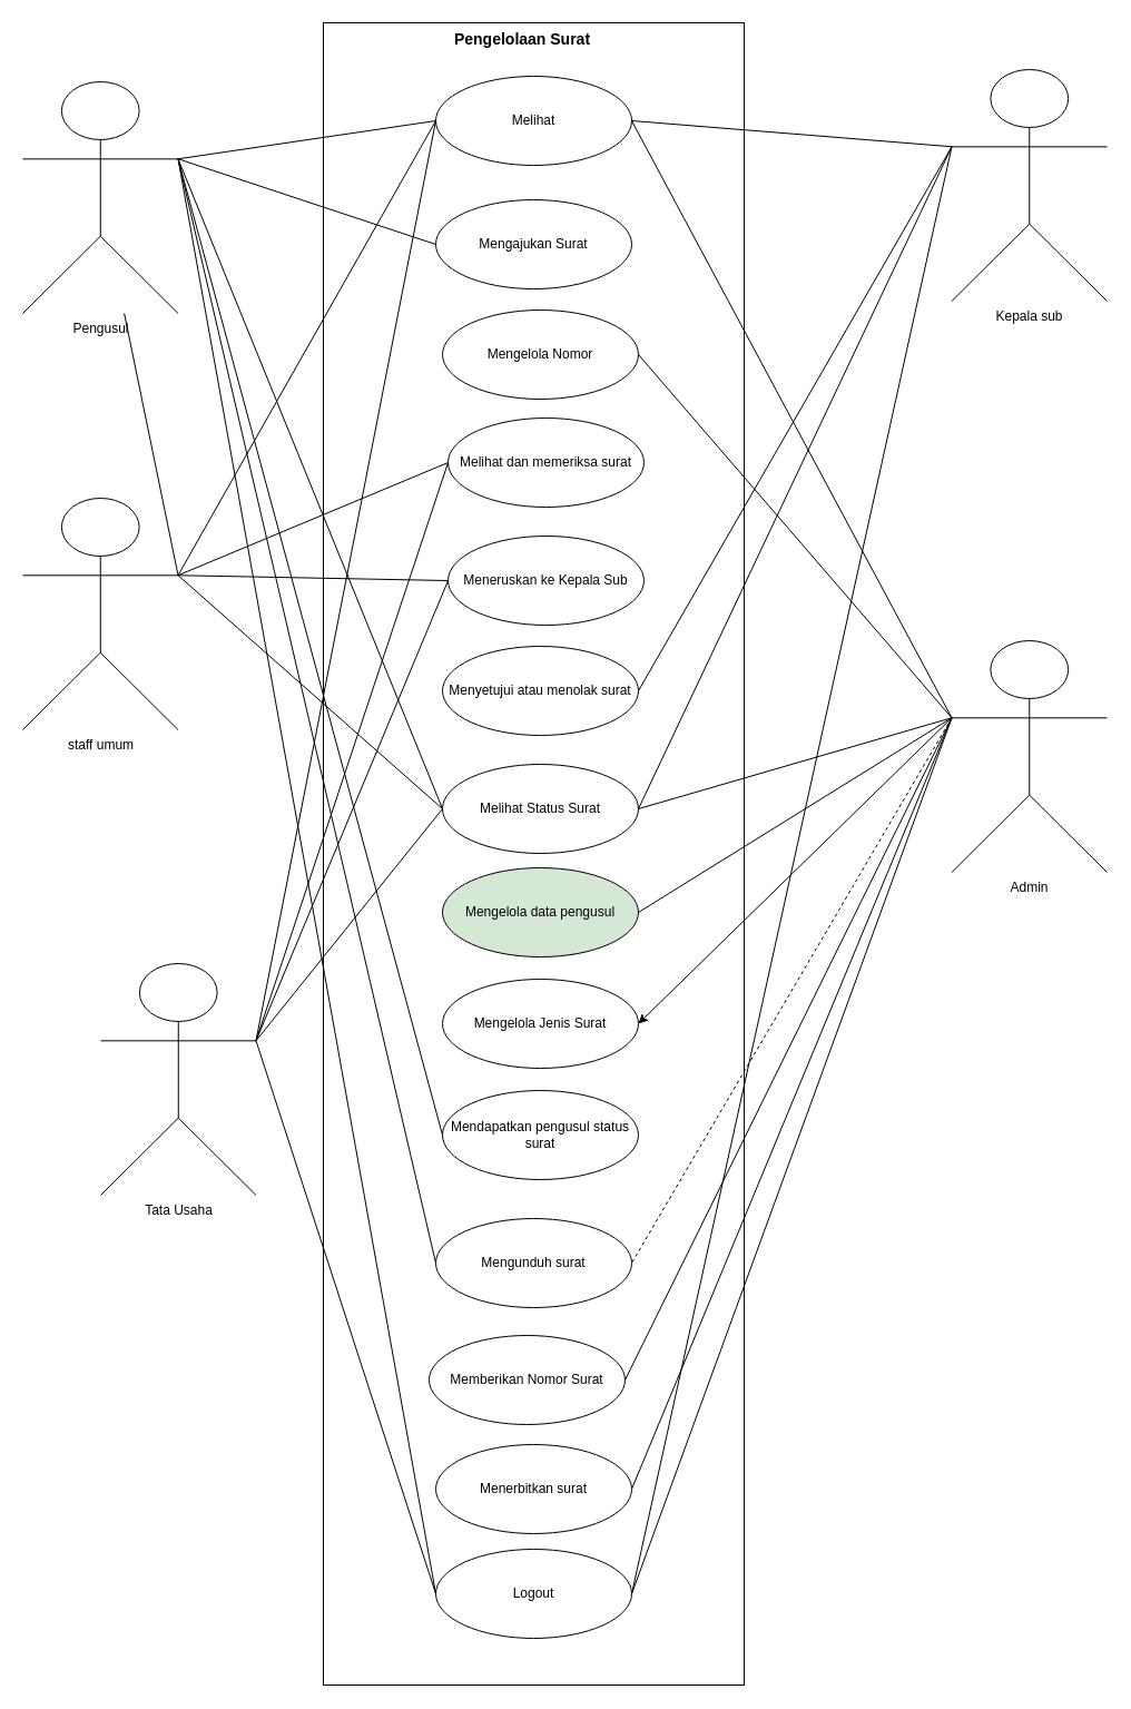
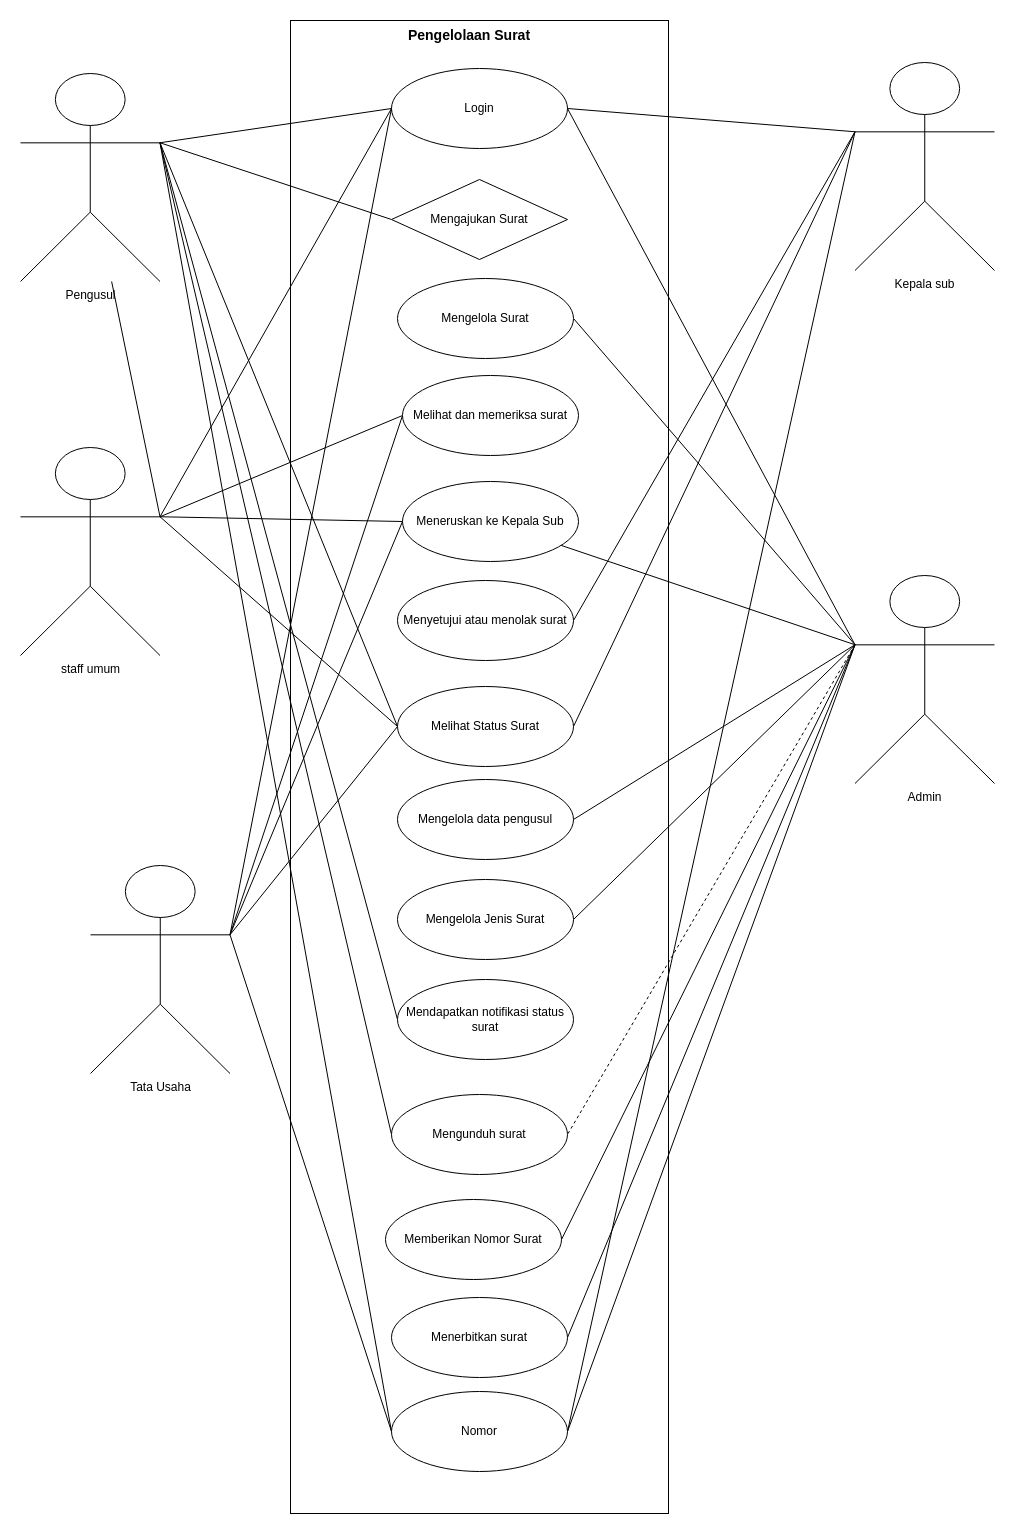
- <mxCell id="16" value="Melihat" style="ellipse;whiteSpace=wrap;html=1;" parent="1" vertex="1"><mxGeometry x="391" y="68" width="176" height="80" as="geometry" /></mxCell>
+ <mxCell id="16" value="Login" style="ellipse;whiteSpace=wrap;html=1;" parent="1" vertex="1"><mxGeometry x="391" y="68" width="176" height="80" as="geometry" /></mxCell>
- <mxCell id="29" value="Mengajukan Surat" style="ellipse;whiteSpace=wrap;html=1;" parent="1" vertex="1"><mxGeometry x="391" y="179" width="176" height="80" as="geometry" /></mxCell>
+ <mxCell id="29" value="Mengajukan Surat" style="rhombus;whiteSpace=wrap;html=1;" parent="1" vertex="1"><mxGeometry x="391" y="179" width="176" height="80" as="geometry" /></mxCell>
- <mxCell id="31" value="Mengelola Nomor" style="ellipse;whiteSpace=wrap;html=1;" parent="1" vertex="1"><mxGeometry x="397" y="278" width="176" height="80" as="geometry" /></mxCell>
+ <mxCell id="31" value="Mengelola Surat" style="ellipse;whiteSpace=wrap;html=1;" parent="1" vertex="1"><mxGeometry x="397" y="278" width="176" height="80" as="geometry" /></mxCell>
- <mxCell id="25" style="rounded=0;orthogonalLoop=1;jettySize=auto;html=1;entryX=1;entryY=0.5;entryDx=0;entryDy=0;endArrow=none;startFill=0;exitX=0;exitY=0.333;exitDx=0;exitDy=0;exitPerimeter=0;" parent="1" source="43" target="26" edge="1"><mxGeometry relative="1" as="geometry"><mxPoint x="882.5" y="635.667" as="sourcePoint" /></mxGeometry></mxCell>
+ <mxCell id="25" style="rounded=0;orthogonalLoop=1;jettySize=auto;html=1;endArrow=none;startFill=0;exitX=0;exitY=0.333;exitDx=0;exitDy=0;exitPerimeter=0;" parent="1" source="43" target="33" edge="1"><mxGeometry relative="1" as="geometry"><mxPoint x="882.5" y="635.667" as="sourcePoint" /></mxGeometry></mxCell>
- <mxCell id="18" value="Mengelola data pengusul" style="ellipse;whiteSpace=wrap;html=1;fillColor=#d5e8d4;" parent="1" vertex="1"><mxGeometry x="397" y="779" width="176" height="80" as="geometry" /></mxCell>
+ <mxCell id="18" value="Mengelola data pengusul" style="ellipse;whiteSpace=wrap;html=1;" parent="1" vertex="1"><mxGeometry x="397" y="779" width="176" height="80" as="geometry" /></mxCell>
- <mxCell id="24" style="rounded=0;orthogonalLoop=1;jettySize=auto;html=1;entryX=1;entryY=0.5;entryDx=0;entryDy=0;endArrow=classic;startFill=0;exitX=0;exitY=0.333;exitDx=0;exitDy=0;exitPerimeter=0;" parent="1" source="43" target="19" edge="1"><mxGeometry relative="1" as="geometry"><mxPoint x="882.5" y="635.667" as="sourcePoint" /></mxGeometry></mxCell>
+ <mxCell id="24" style="rounded=0;orthogonalLoop=1;jettySize=auto;html=1;entryX=1;entryY=0.5;entryDx=0;entryDy=0;endArrow=none;startFill=0;exitX=0;exitY=0.333;exitDx=0;exitDy=0;exitPerimeter=0;" parent="1" source="43" target="19" edge="1"><mxGeometry relative="1" as="geometry"><mxPoint x="882.5" y="635.667" as="sourcePoint" /></mxGeometry></mxCell>
- <mxCell id="48" value="Mendapatkan pengusul status surat" style="ellipse;whiteSpace=wrap;html=1;" vertex="1" parent="1"><mxGeometry x="397" y="979" width="176" height="80" as="geometry" /></mxCell>
+ <mxCell id="48" value="Mendapatkan notifikasi status surat" style="ellipse;whiteSpace=wrap;html=1;" vertex="1" parent="1"><mxGeometry x="397" y="979" width="176" height="80" as="geometry" /></mxCell>
- <mxCell id="27" value="Logout" style="ellipse;whiteSpace=wrap;html=1;" parent="1" vertex="1"><mxGeometry x="391" y="1391" width="176" height="80" as="geometry" /></mxCell>
+ <mxCell id="27" value="Nomor" style="ellipse;whiteSpace=wrap;html=1;" parent="1" vertex="1"><mxGeometry x="391" y="1391" width="176" height="80" as="geometry" /></mxCell>
